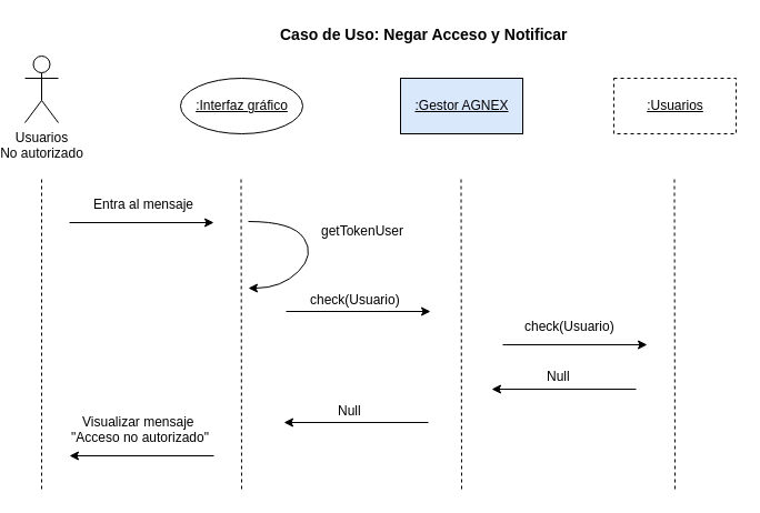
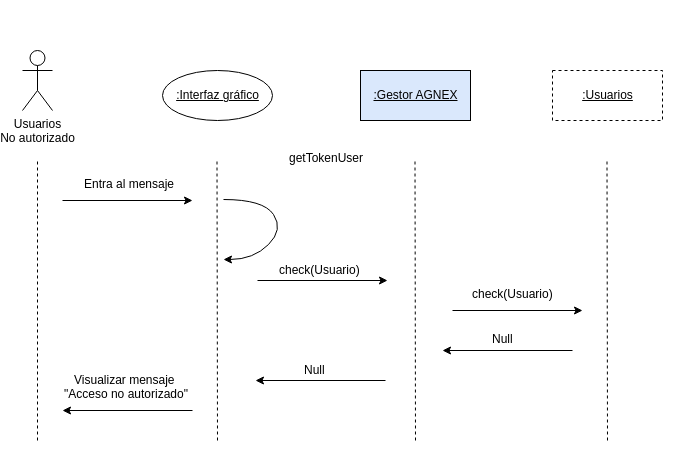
- <mxCell id="24" value="&lt;font style=&quot;font-size: 14px&quot;&gt;&lt;b&gt;Caso de Uso: Negar Acceso y Notificar&lt;/b&gt;&lt;/font&gt;" style="text;html=1;resizable=0;points=[];autosize=1;align=left;verticalAlign=top;spacingTop=-4;" vertex="1" parent="1"><mxGeometry x="248" y="20" width="270" height="20" as="geometry" /></mxCell>
- <mxCell id="21" value="getTokenUser" style="text;html=1;resizable=0;points=[];autosize=1;align=left;verticalAlign=top;spacingTop=-4;" vertex="1" parent="1"><mxGeometry x="285" y="198" width="90" height="20" as="geometry" /></mxCell>
+ <mxCell id="21" value="getTokenUser" style="text;html=1;resizable=0;points=[];autosize=1;align=left;verticalAlign=top;spacingTop=-4;" vertex="1" parent="1"><mxGeometry x="285" y="148" width="90" height="20" as="geometry" /></mxCell>
